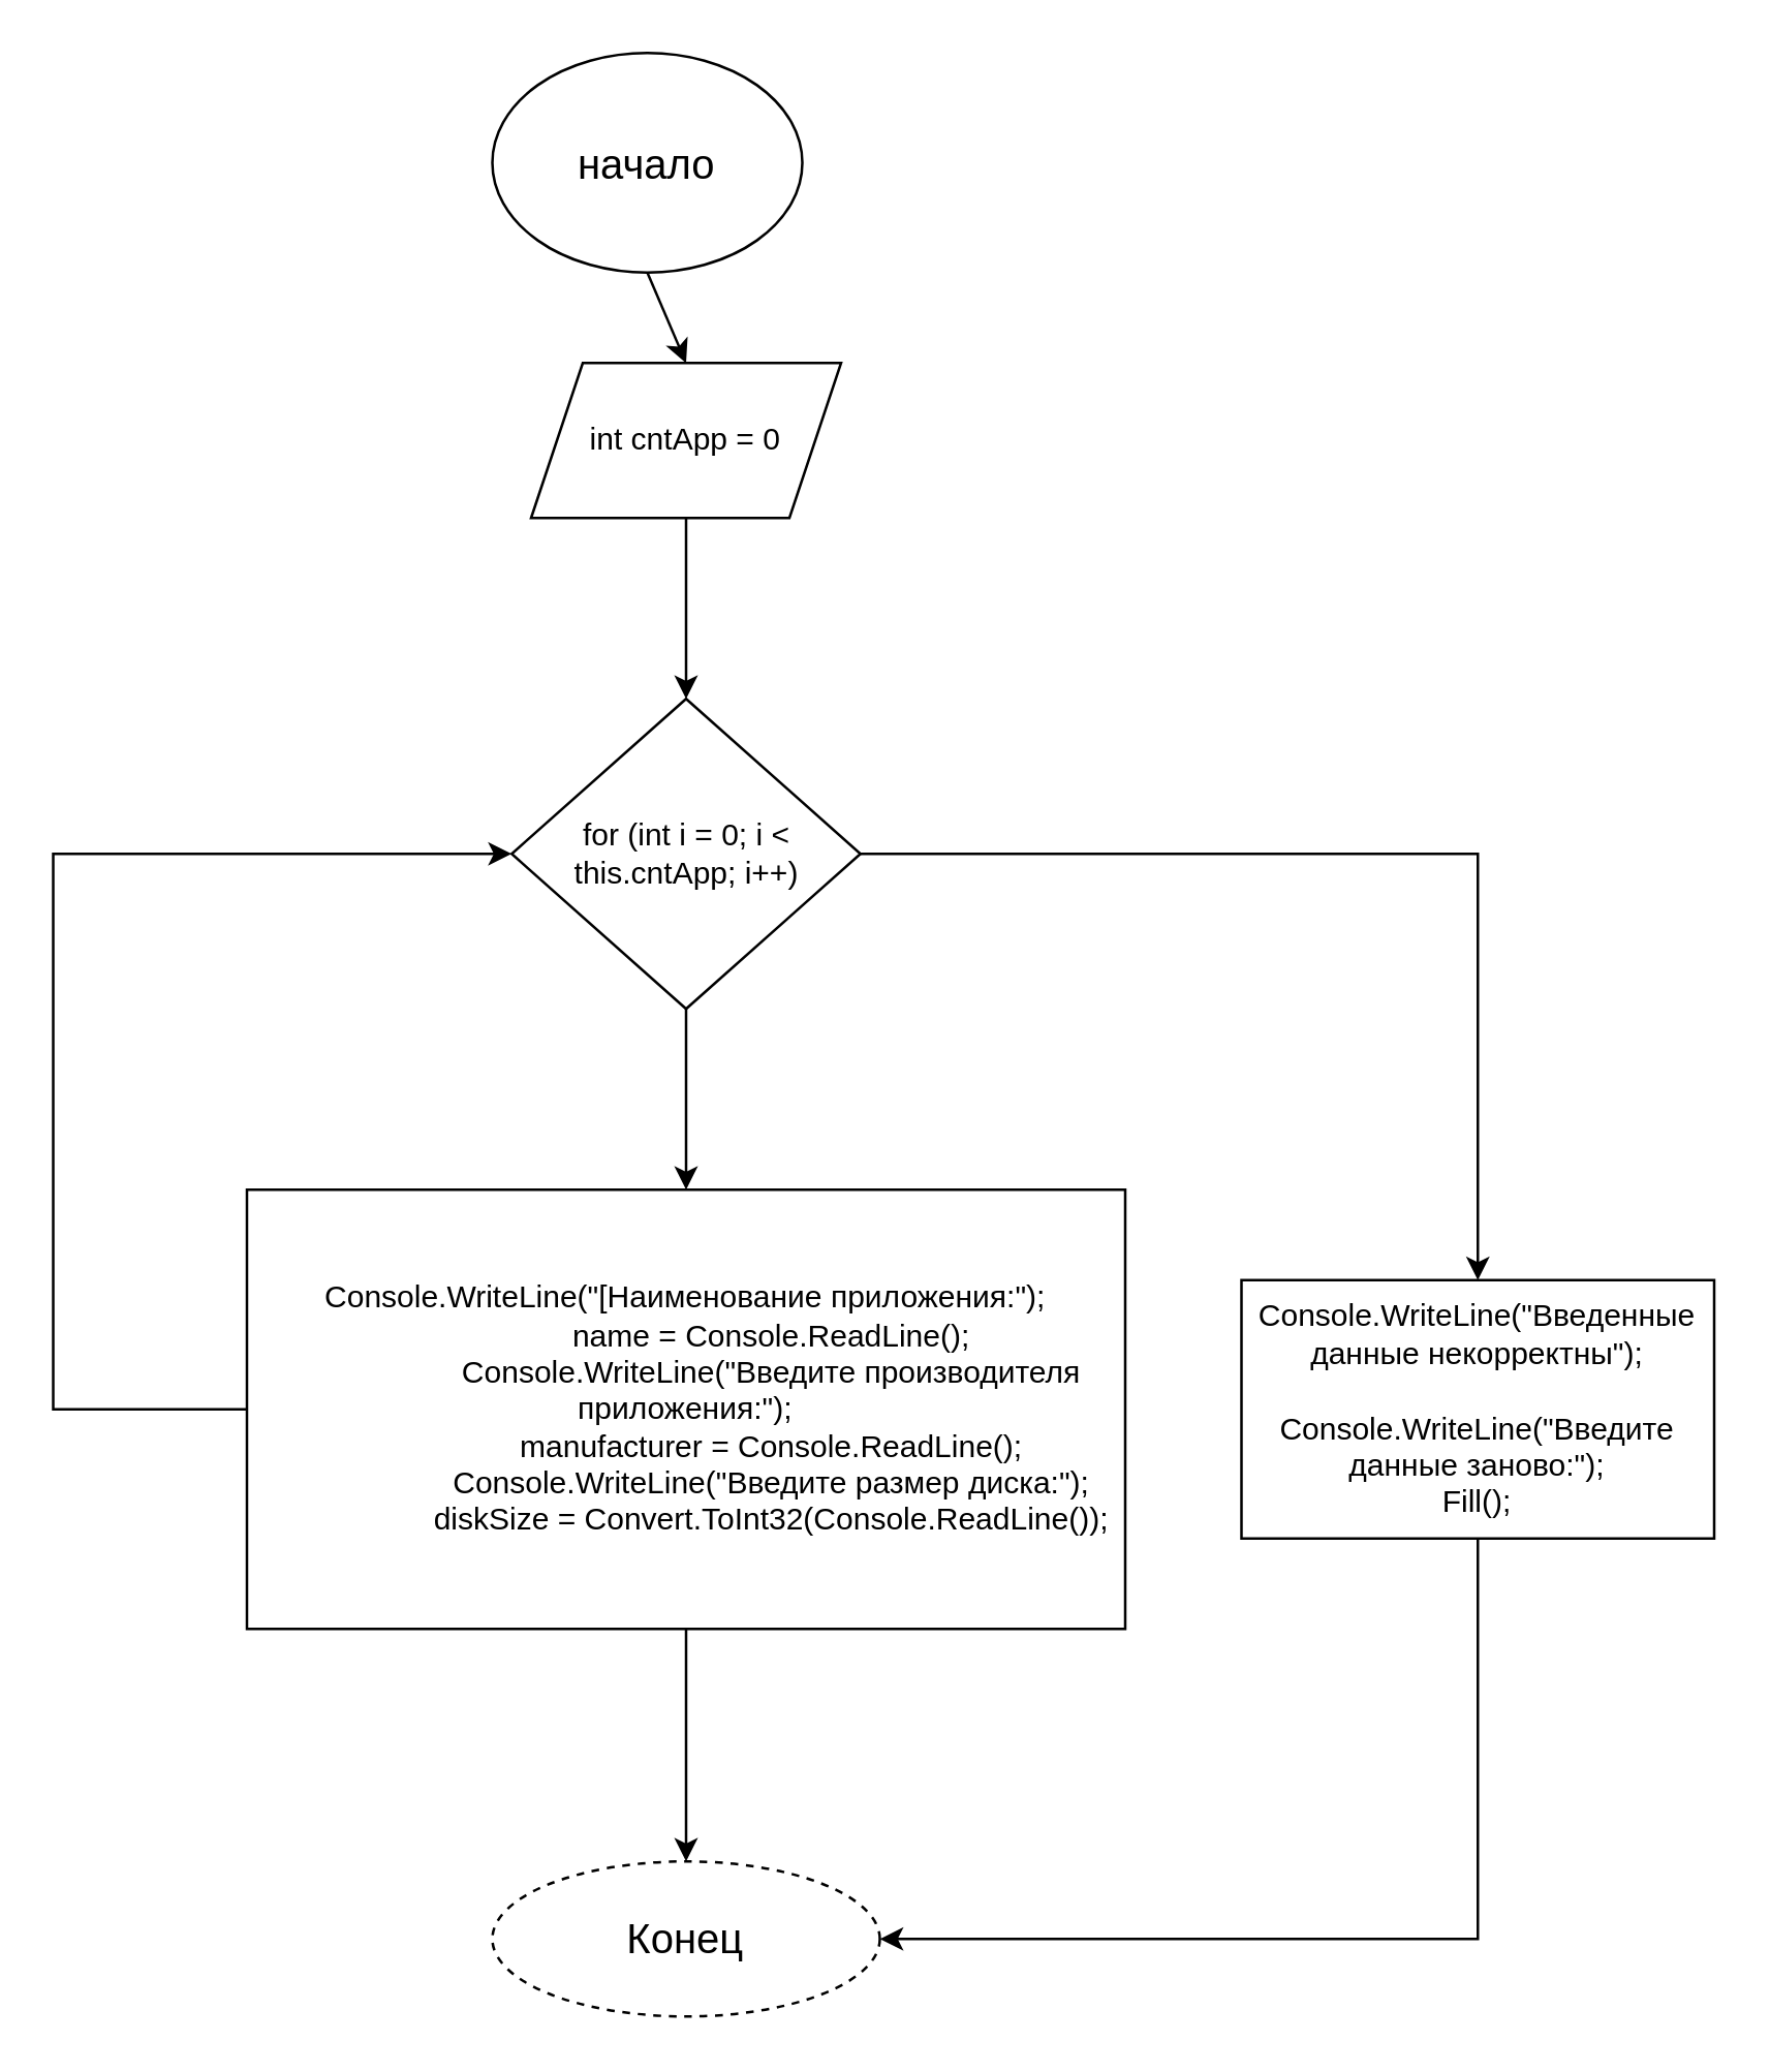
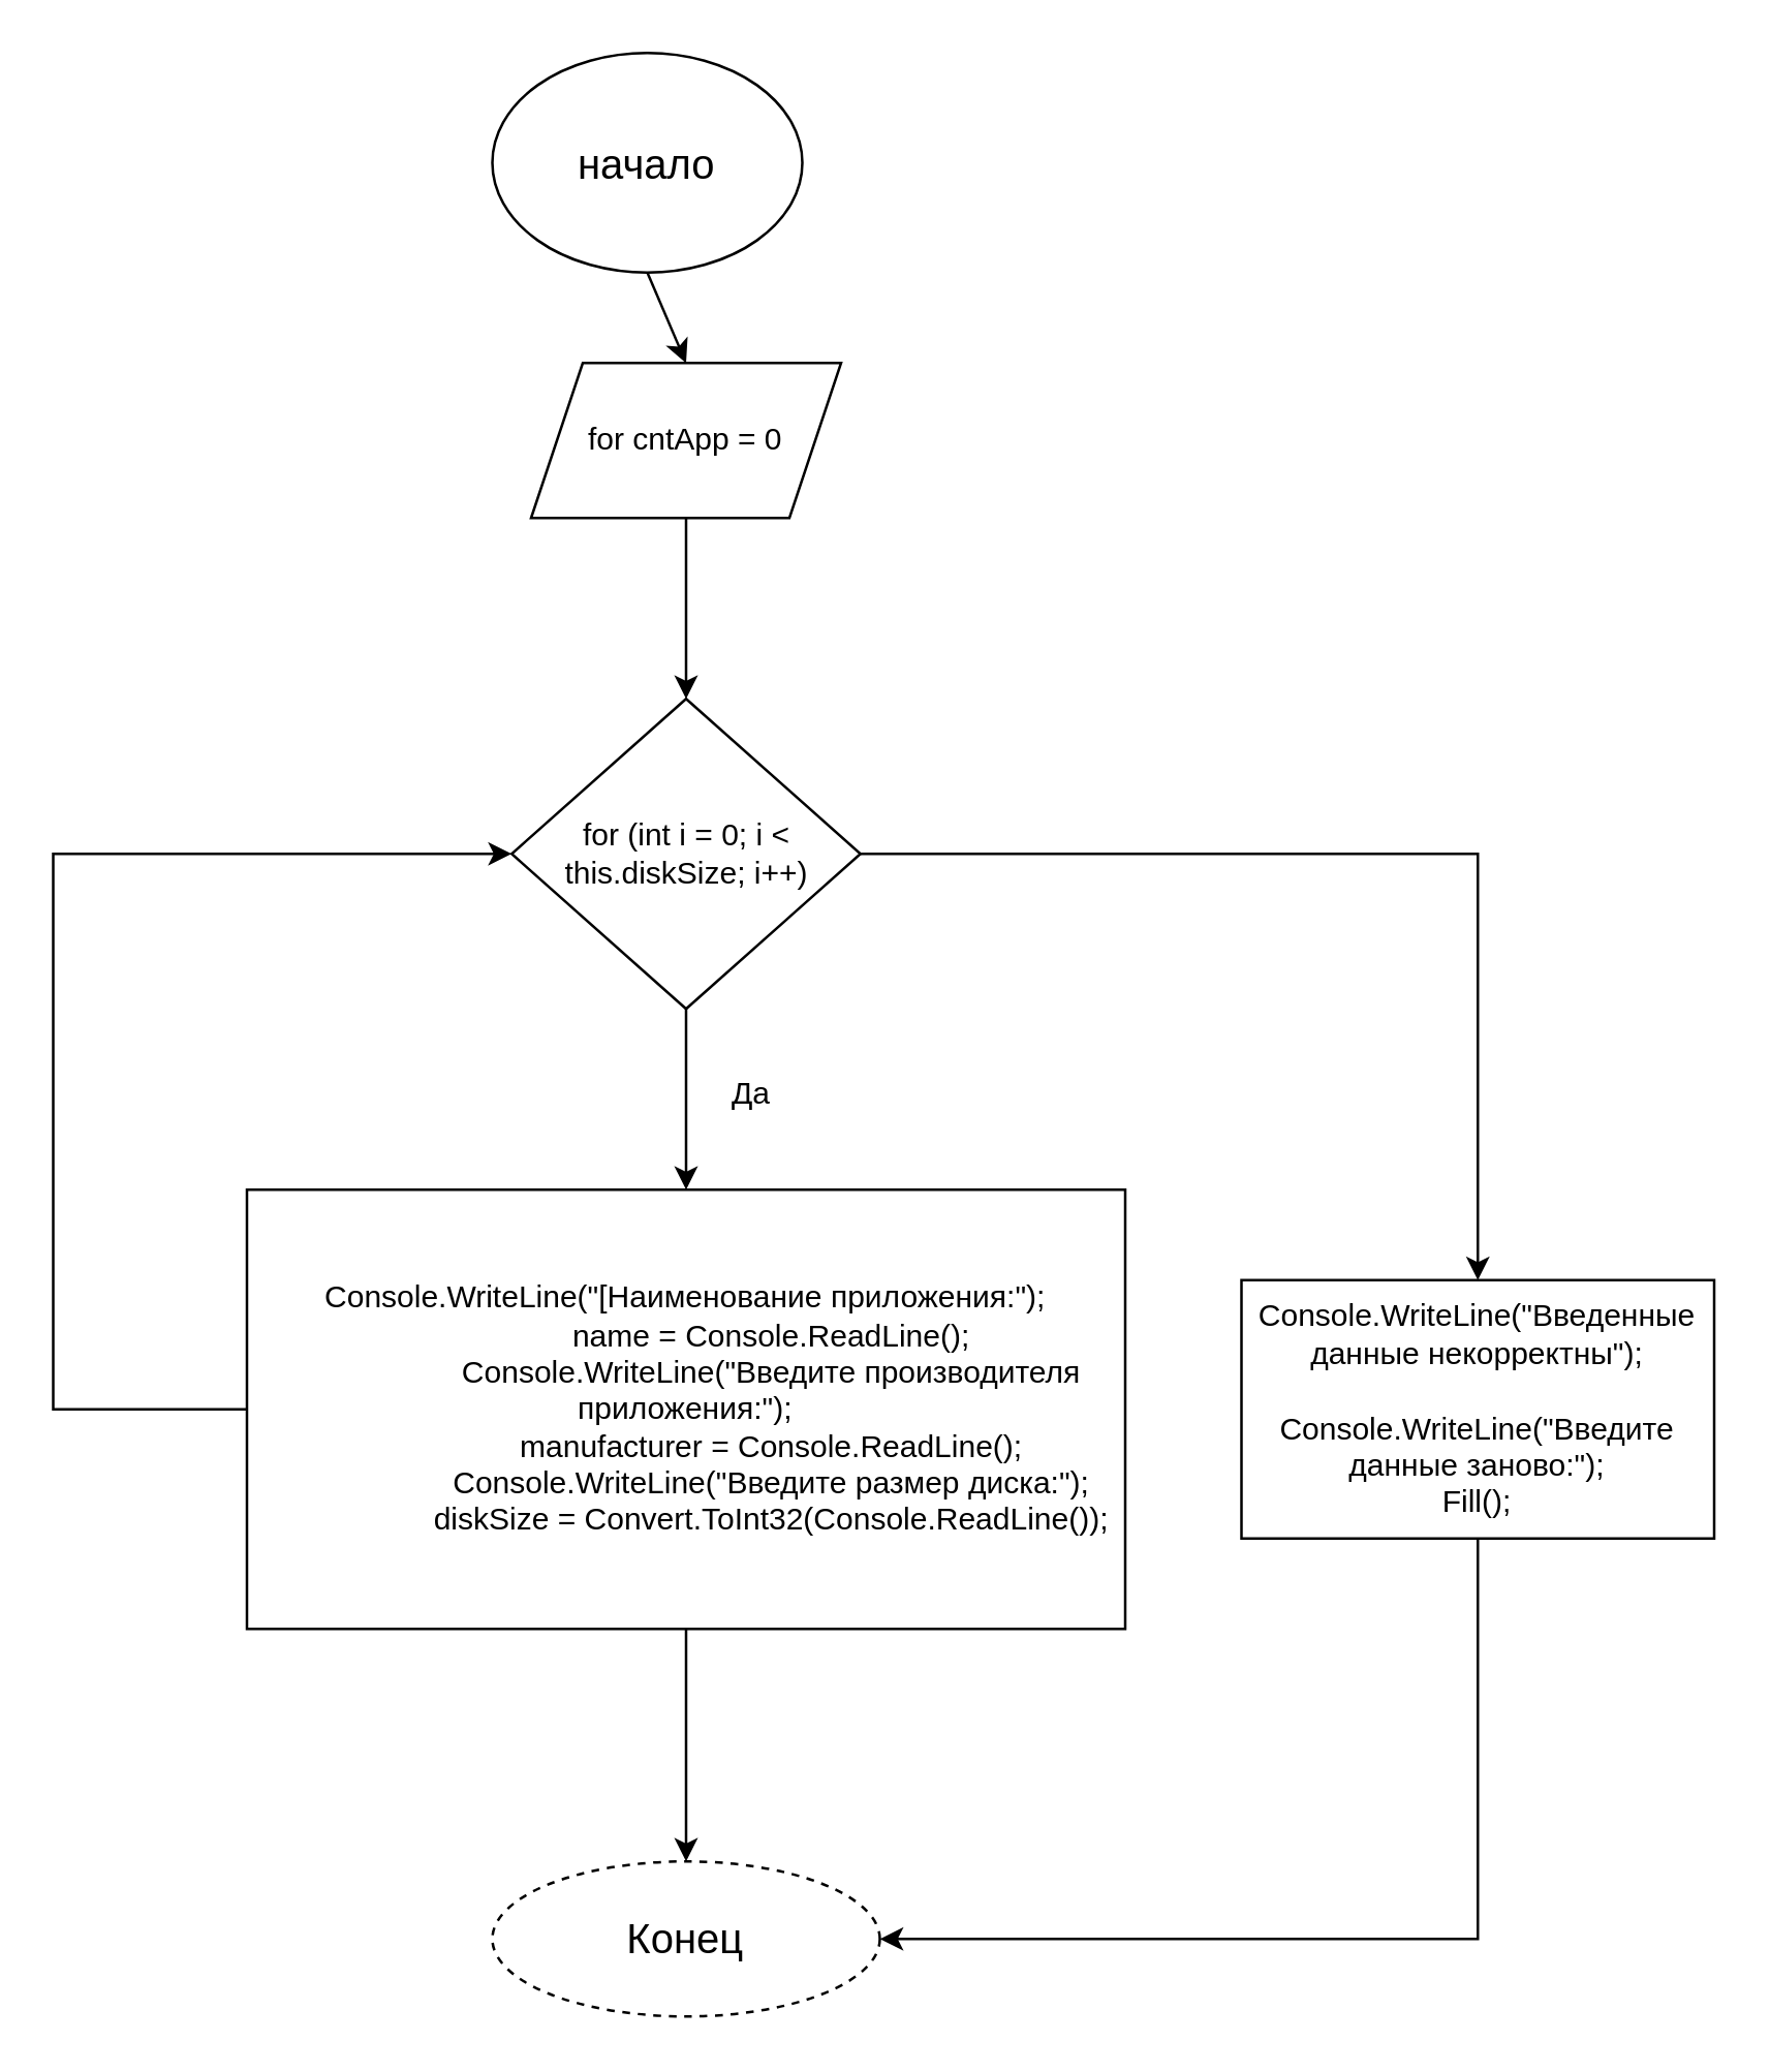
- <mxCell id="4" value="int cntApp = 0" style="shape=parallelogram;perimeter=parallelogramPerimeter;whiteSpace=wrap;html=1;fixedSize=1;" vertex="1" parent="1"><mxGeometry x="205" y="140" width="120" height="60" as="geometry" /></mxCell>
+ <mxCell id="4" value="for cntApp = 0" style="shape=parallelogram;perimeter=parallelogramPerimeter;whiteSpace=wrap;html=1;fixedSize=1;" vertex="1" parent="1"><mxGeometry x="205" y="140" width="120" height="60" as="geometry" /></mxCell>
- <mxCell id="9" value="for (int i = 0; i &amp;lt; this.cntApp; i++)" style="rhombus;whiteSpace=wrap;html=1;" vertex="1" parent="1"><mxGeometry x="197.5" y="270" width="135" height="120" as="geometry" /></mxCell>
+ <mxCell id="9" value="for (int i = 0; i &amp;lt; this.diskSize; i++)" style="rhombus;whiteSpace=wrap;html=1;" vertex="1" parent="1"><mxGeometry x="197.5" y="270" width="135" height="120" as="geometry" /></mxCell>
+ <mxCell id="12" value="Да" style="text;html=1;align=center;verticalAlign=middle;resizable=0;points=[];autosize=1;strokeColor=none;fillColor=none;" vertex="1" parent="1"><mxGeometry x="270" y="408" width="40" height="30" as="geometry" /></mxCell>
